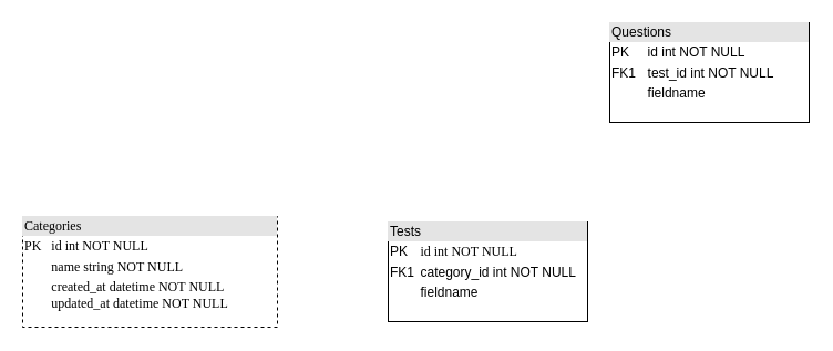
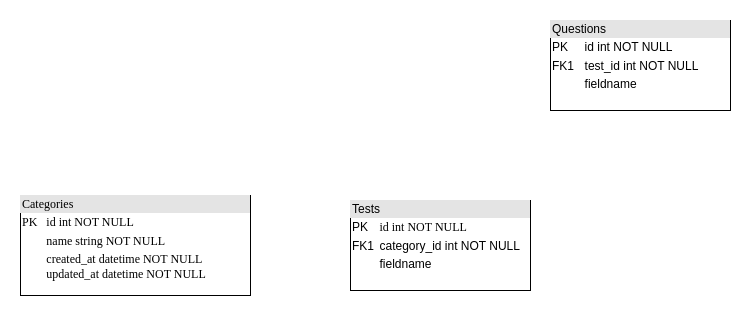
- <mxCell id="2" value="&lt;div style=&quot;box-sizing:border-box;width:100%;background:#e4e4e4;padding:2px;&quot;&gt;Categories&lt;/div&gt;&lt;table style=&quot;width:100%;font-size:1em;&quot; cellpadding=&quot;2&quot; cellspacing=&quot;0&quot;&gt;&lt;tbody&gt;&lt;tr&gt;&lt;td&gt;PK&lt;/td&gt;&lt;td&gt;id int NOT NULL&lt;/td&gt;&lt;/tr&gt;&lt;tr&gt;&lt;td&gt;&lt;br&gt;&lt;/td&gt;&lt;td&gt;name string NOT NULL&lt;/td&gt;&lt;/tr&gt;&lt;tr&gt;&lt;td&gt;&lt;/td&gt;&lt;td&gt;created_at datetime NOT NULL&lt;br&gt;updated_at datetime NOT NULL&lt;br&gt;&lt;br&gt;&lt;/td&gt;&lt;/tr&gt;&lt;/tbody&gt;&lt;/table&gt;" style="verticalAlign=top;align=left;overflow=fill;html=1;rounded=0;shadow=0;comic=0;labelBackgroundColor=none;strokeWidth=1;fontFamily=Verdana;fontSize=12;dashed=1;" parent="1" vertex="1"><mxGeometry x="20" y="195" width="230" height="100" as="geometry" /></mxCell>
+ <mxCell id="2" value="&lt;div style=&quot;box-sizing:border-box;width:100%;background:#e4e4e4;padding:2px;&quot;&gt;Categories&lt;/div&gt;&lt;table style=&quot;width:100%;font-size:1em;&quot; cellpadding=&quot;2&quot; cellspacing=&quot;0&quot;&gt;&lt;tbody&gt;&lt;tr&gt;&lt;td&gt;PK&lt;/td&gt;&lt;td&gt;id int NOT NULL&lt;/td&gt;&lt;/tr&gt;&lt;tr&gt;&lt;td&gt;&lt;br&gt;&lt;/td&gt;&lt;td&gt;name string NOT NULL&lt;/td&gt;&lt;/tr&gt;&lt;tr&gt;&lt;td&gt;&lt;/td&gt;&lt;td&gt;created_at datetime NOT NULL&lt;br&gt;updated_at datetime NOT NULL&lt;br&gt;&lt;br&gt;&lt;/td&gt;&lt;/tr&gt;&lt;/tbody&gt;&lt;/table&gt;" style="verticalAlign=top;align=left;overflow=fill;html=1;rounded=0;shadow=0;comic=0;labelBackgroundColor=none;strokeWidth=1;fontFamily=Verdana;fontSize=12" parent="1" vertex="1"><mxGeometry x="20" y="195" width="230" height="100" as="geometry" /></mxCell>
